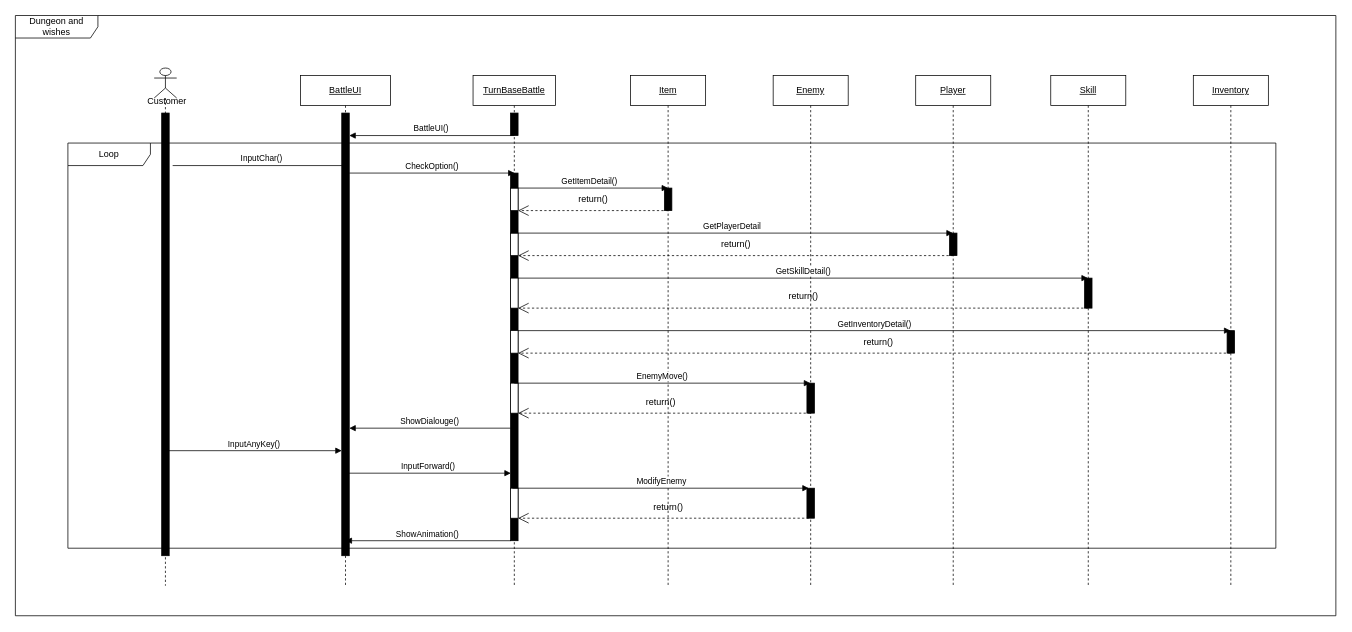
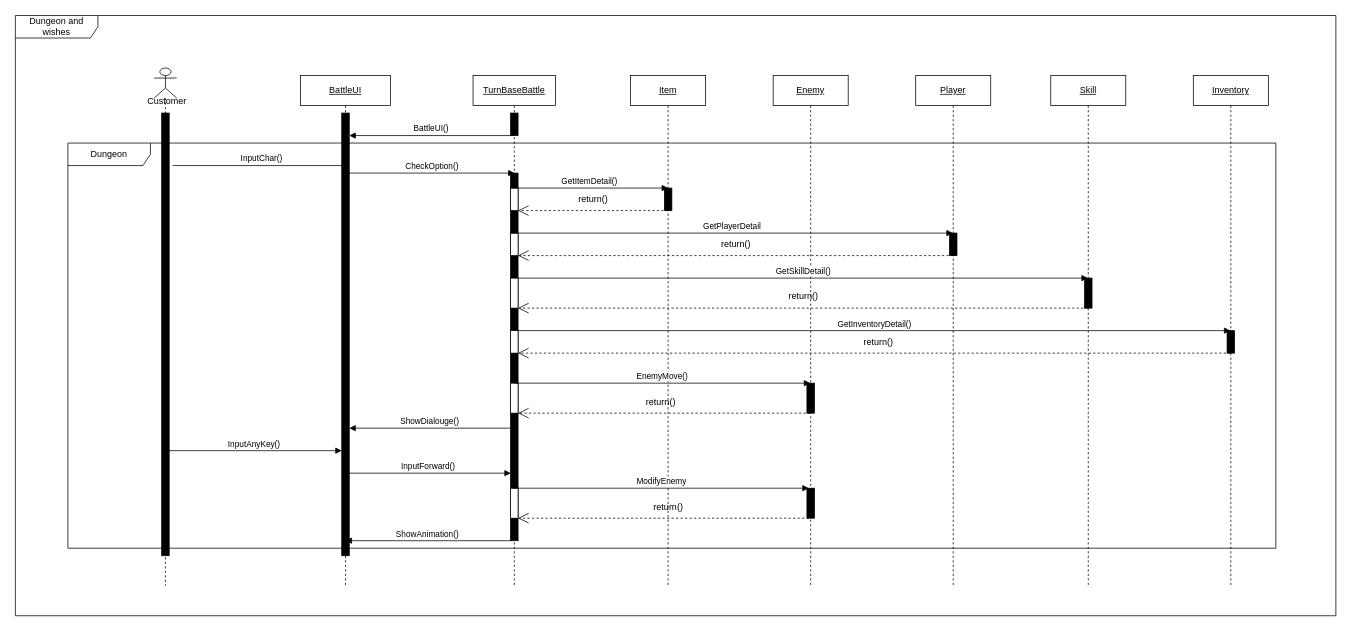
- <mxCell id="53" value="Loop" style="shape=umlFrame;whiteSpace=wrap;html=1;pointerEvents=0;width=110;height=30;" vertex="1" parent="1"><mxGeometry x="90" y="190" width="1610" height="540" as="geometry" /></mxCell>
+ <mxCell id="53" value="Dungeon" style="shape=umlFrame;whiteSpace=wrap;html=1;pointerEvents=0;width=110;height=30;" vertex="1" parent="1"><mxGeometry x="90" y="190" width="1610" height="540" as="geometry" /></mxCell>
